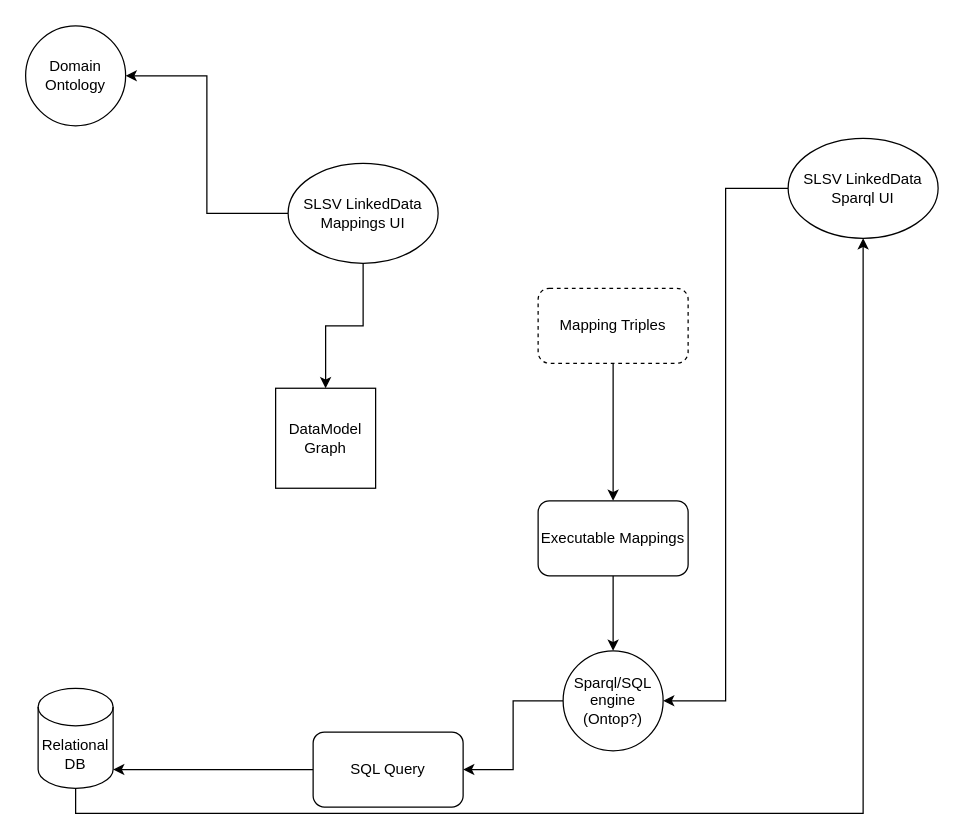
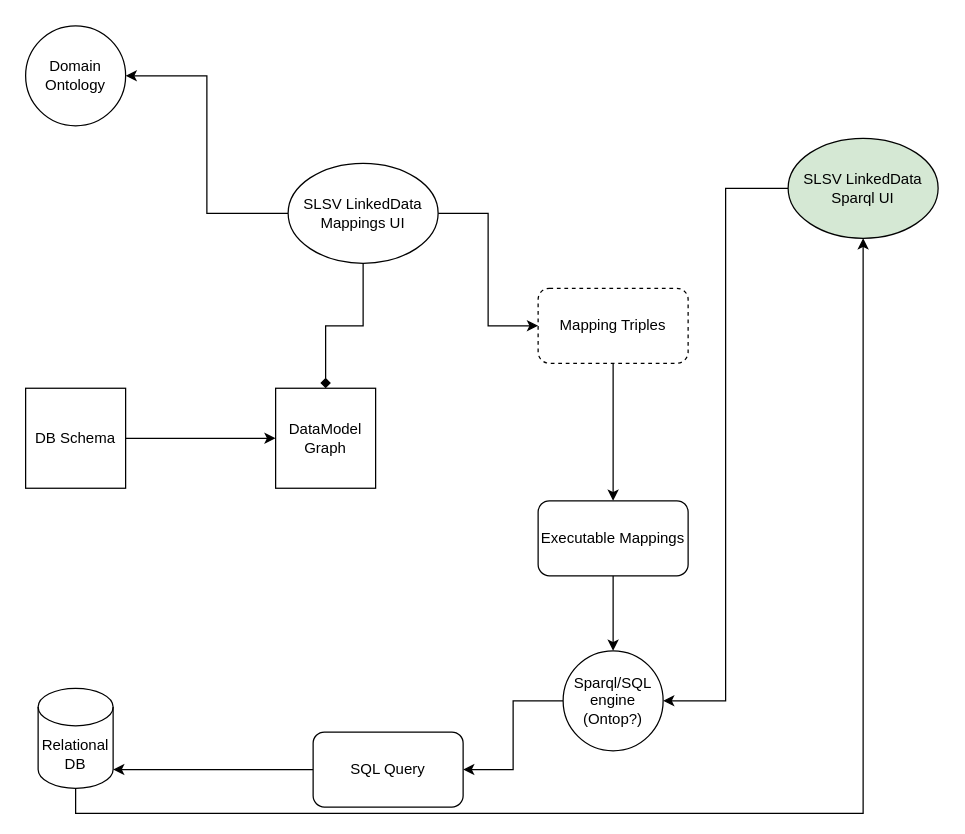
- <mxCell id="17" value="SLSV LinkedData Sparql UI" style="ellipse;whiteSpace=wrap;html=1;" parent="1" vertex="1"><mxGeometry x="630" y="110" width="120" height="80" as="geometry" /></mxCell>
+ <mxCell id="17" value="SLSV LinkedData Sparql UI" style="ellipse;whiteSpace=wrap;html=1;fillColor=#d5e8d4;" parent="1" vertex="1"><mxGeometry x="630" y="110" width="120" height="80" as="geometry" /></mxCell>
+ <mxCell id="9" style="edgeStyle=orthogonalEdgeStyle;rounded=0;orthogonalLoop=1;jettySize=auto;html=1;entryX=0;entryY=0.5;entryDx=0;entryDy=0;" parent="1" source="10" target="13" edge="1"><mxGeometry relative="1" as="geometry" /></mxCell>
- <mxCell id="7" style="edgeStyle=orthogonalEdgeStyle;rounded=0;orthogonalLoop=1;jettySize=auto;html=1;entryX=0.5;entryY=0;entryDx=0;entryDy=0;" parent="1" source="10" target="6" edge="1"><mxGeometry relative="1" as="geometry" /></mxCell>
+ <mxCell id="7" style="edgeStyle=orthogonalEdgeStyle;rounded=0;orthogonalLoop=1;jettySize=auto;html=1;entryX=0.5;entryY=0;entryDx=0;entryDy=0;endArrow=diamond;" parent="1" source="10" target="6" edge="1"><mxGeometry relative="1" as="geometry" /></mxCell>
+ <mxCell id="4" value="DB Schema" style="whiteSpace=wrap;html=1;aspect=fixed;" parent="1" vertex="1"><mxGeometry x="20" y="310" width="80" height="80" as="geometry" /></mxCell>
+ <mxCell id="5" value="" style="endArrow=classic;html=1;rounded=0;exitX=1;exitY=0.5;exitDx=0;exitDy=0;entryX=0;entryY=0.5;entryDx=0;entryDy=0;" parent="1" source="4" target="6" edge="1"><mxGeometry width="50" height="50" relative="1" as="geometry"><mxPoint x="310" y="470" as="sourcePoint" /><mxPoint x="270" y="350" as="targetPoint" /></mxGeometry></mxCell>
